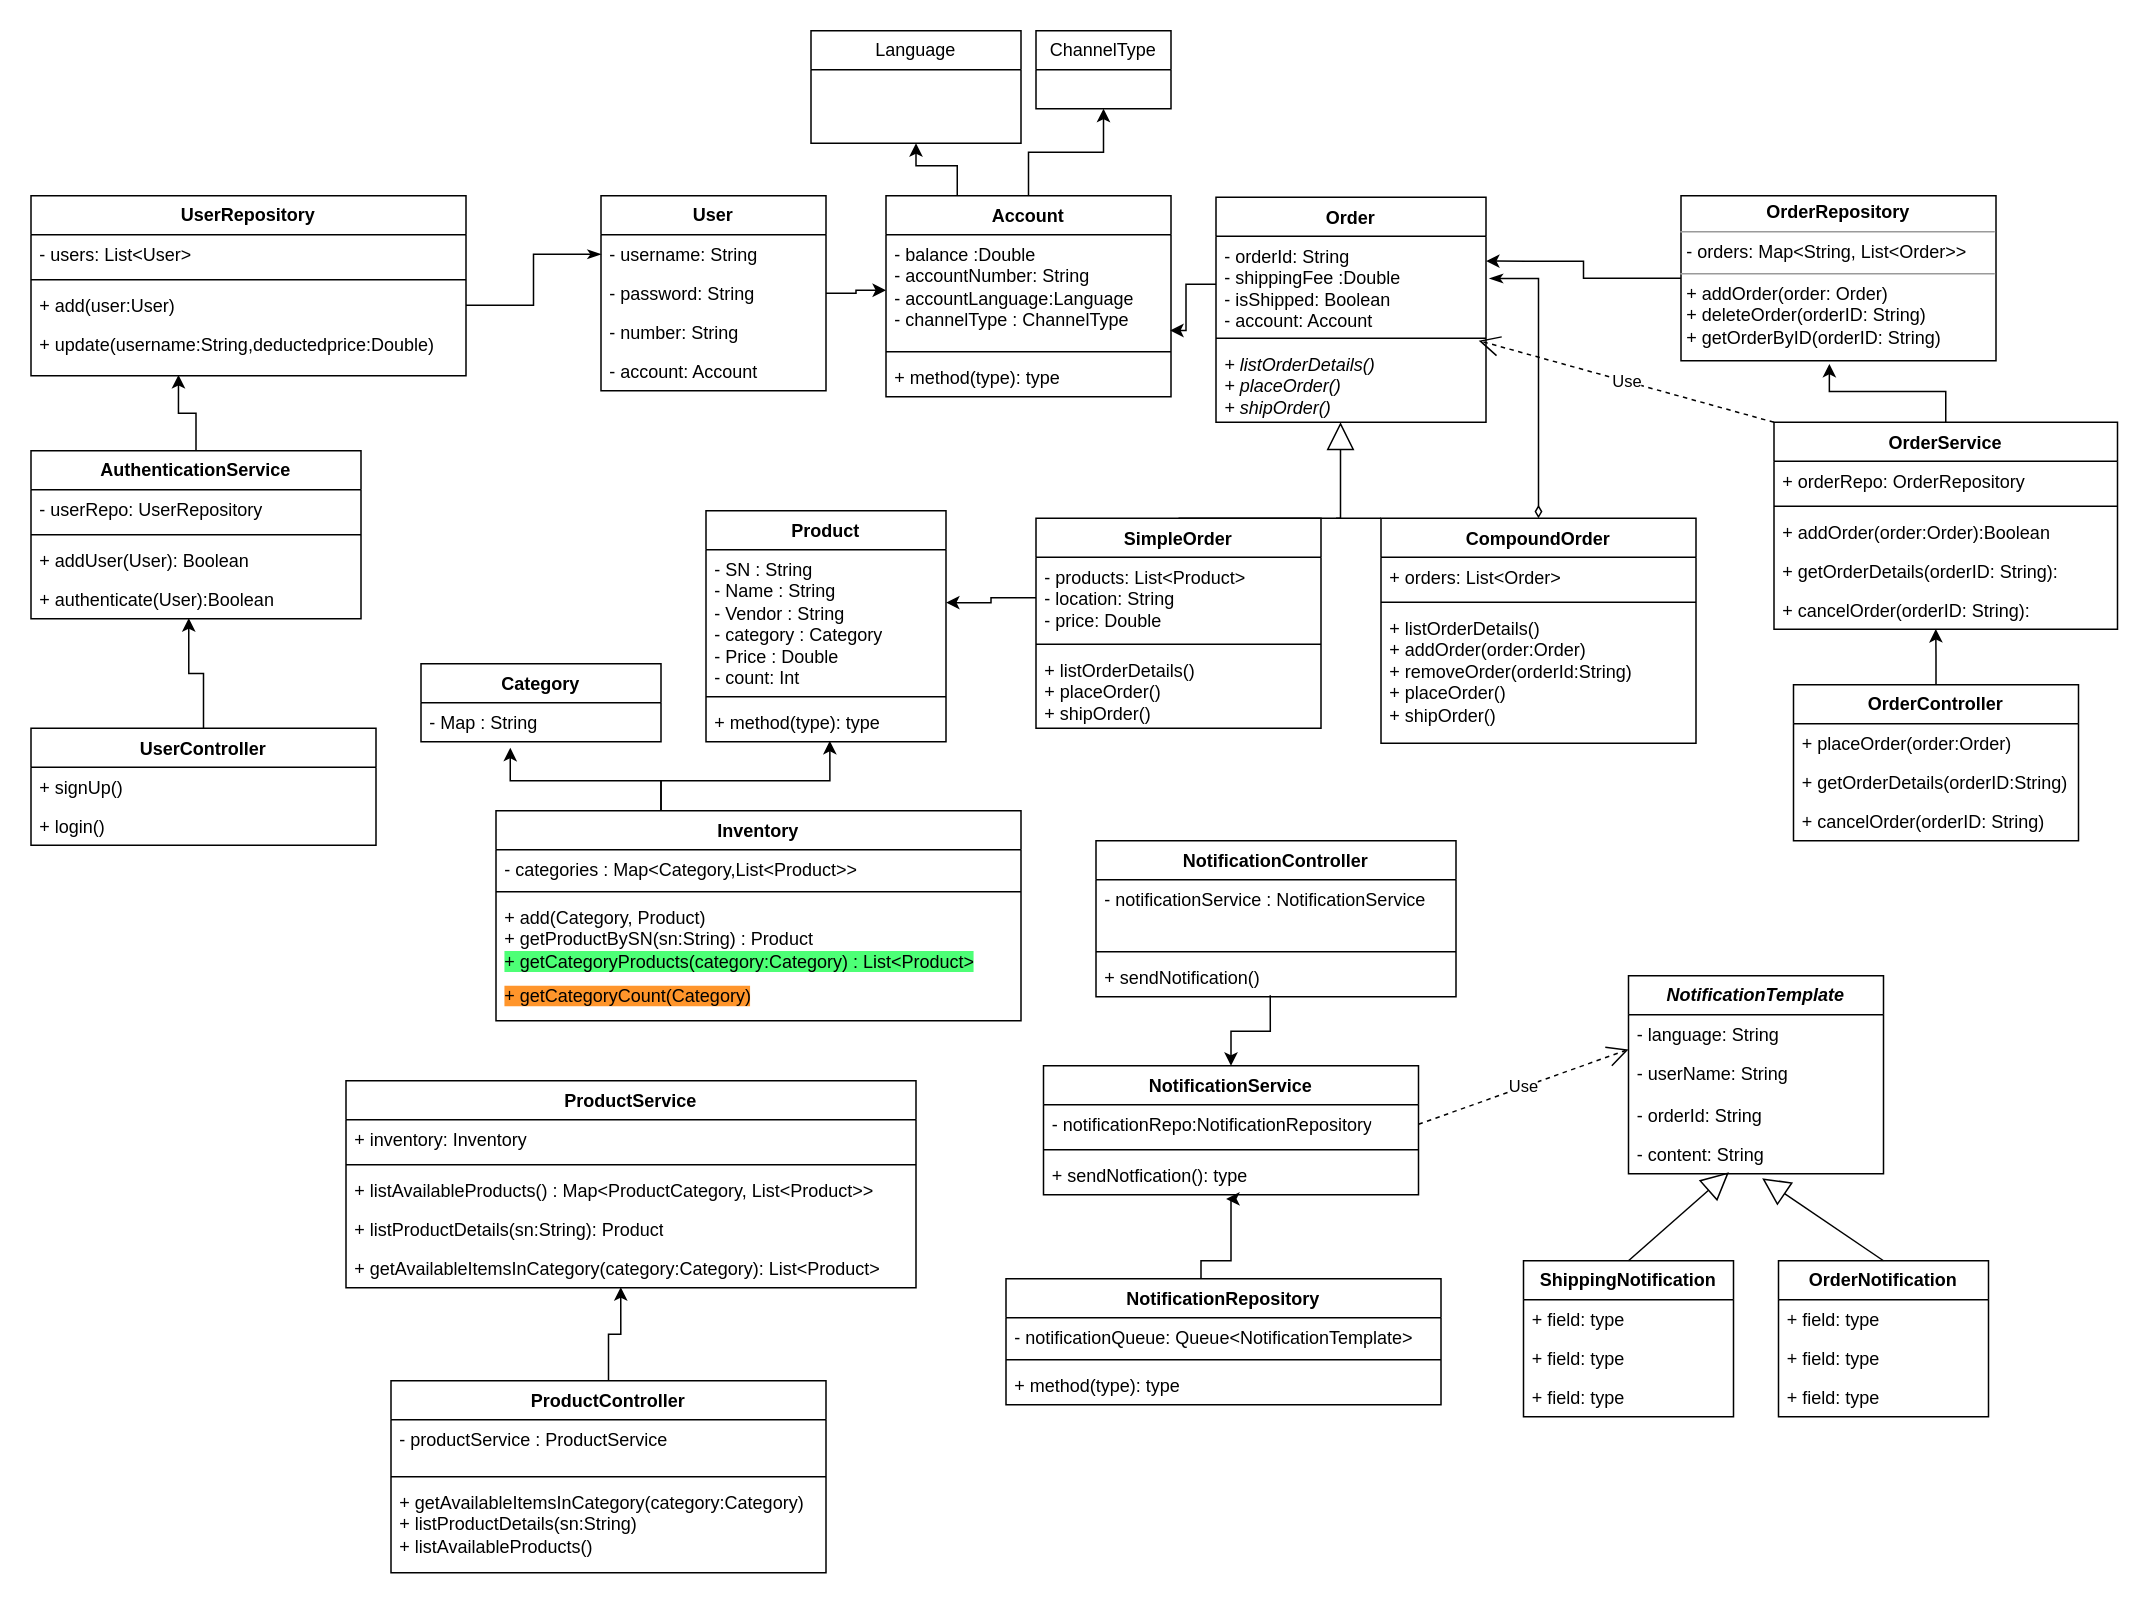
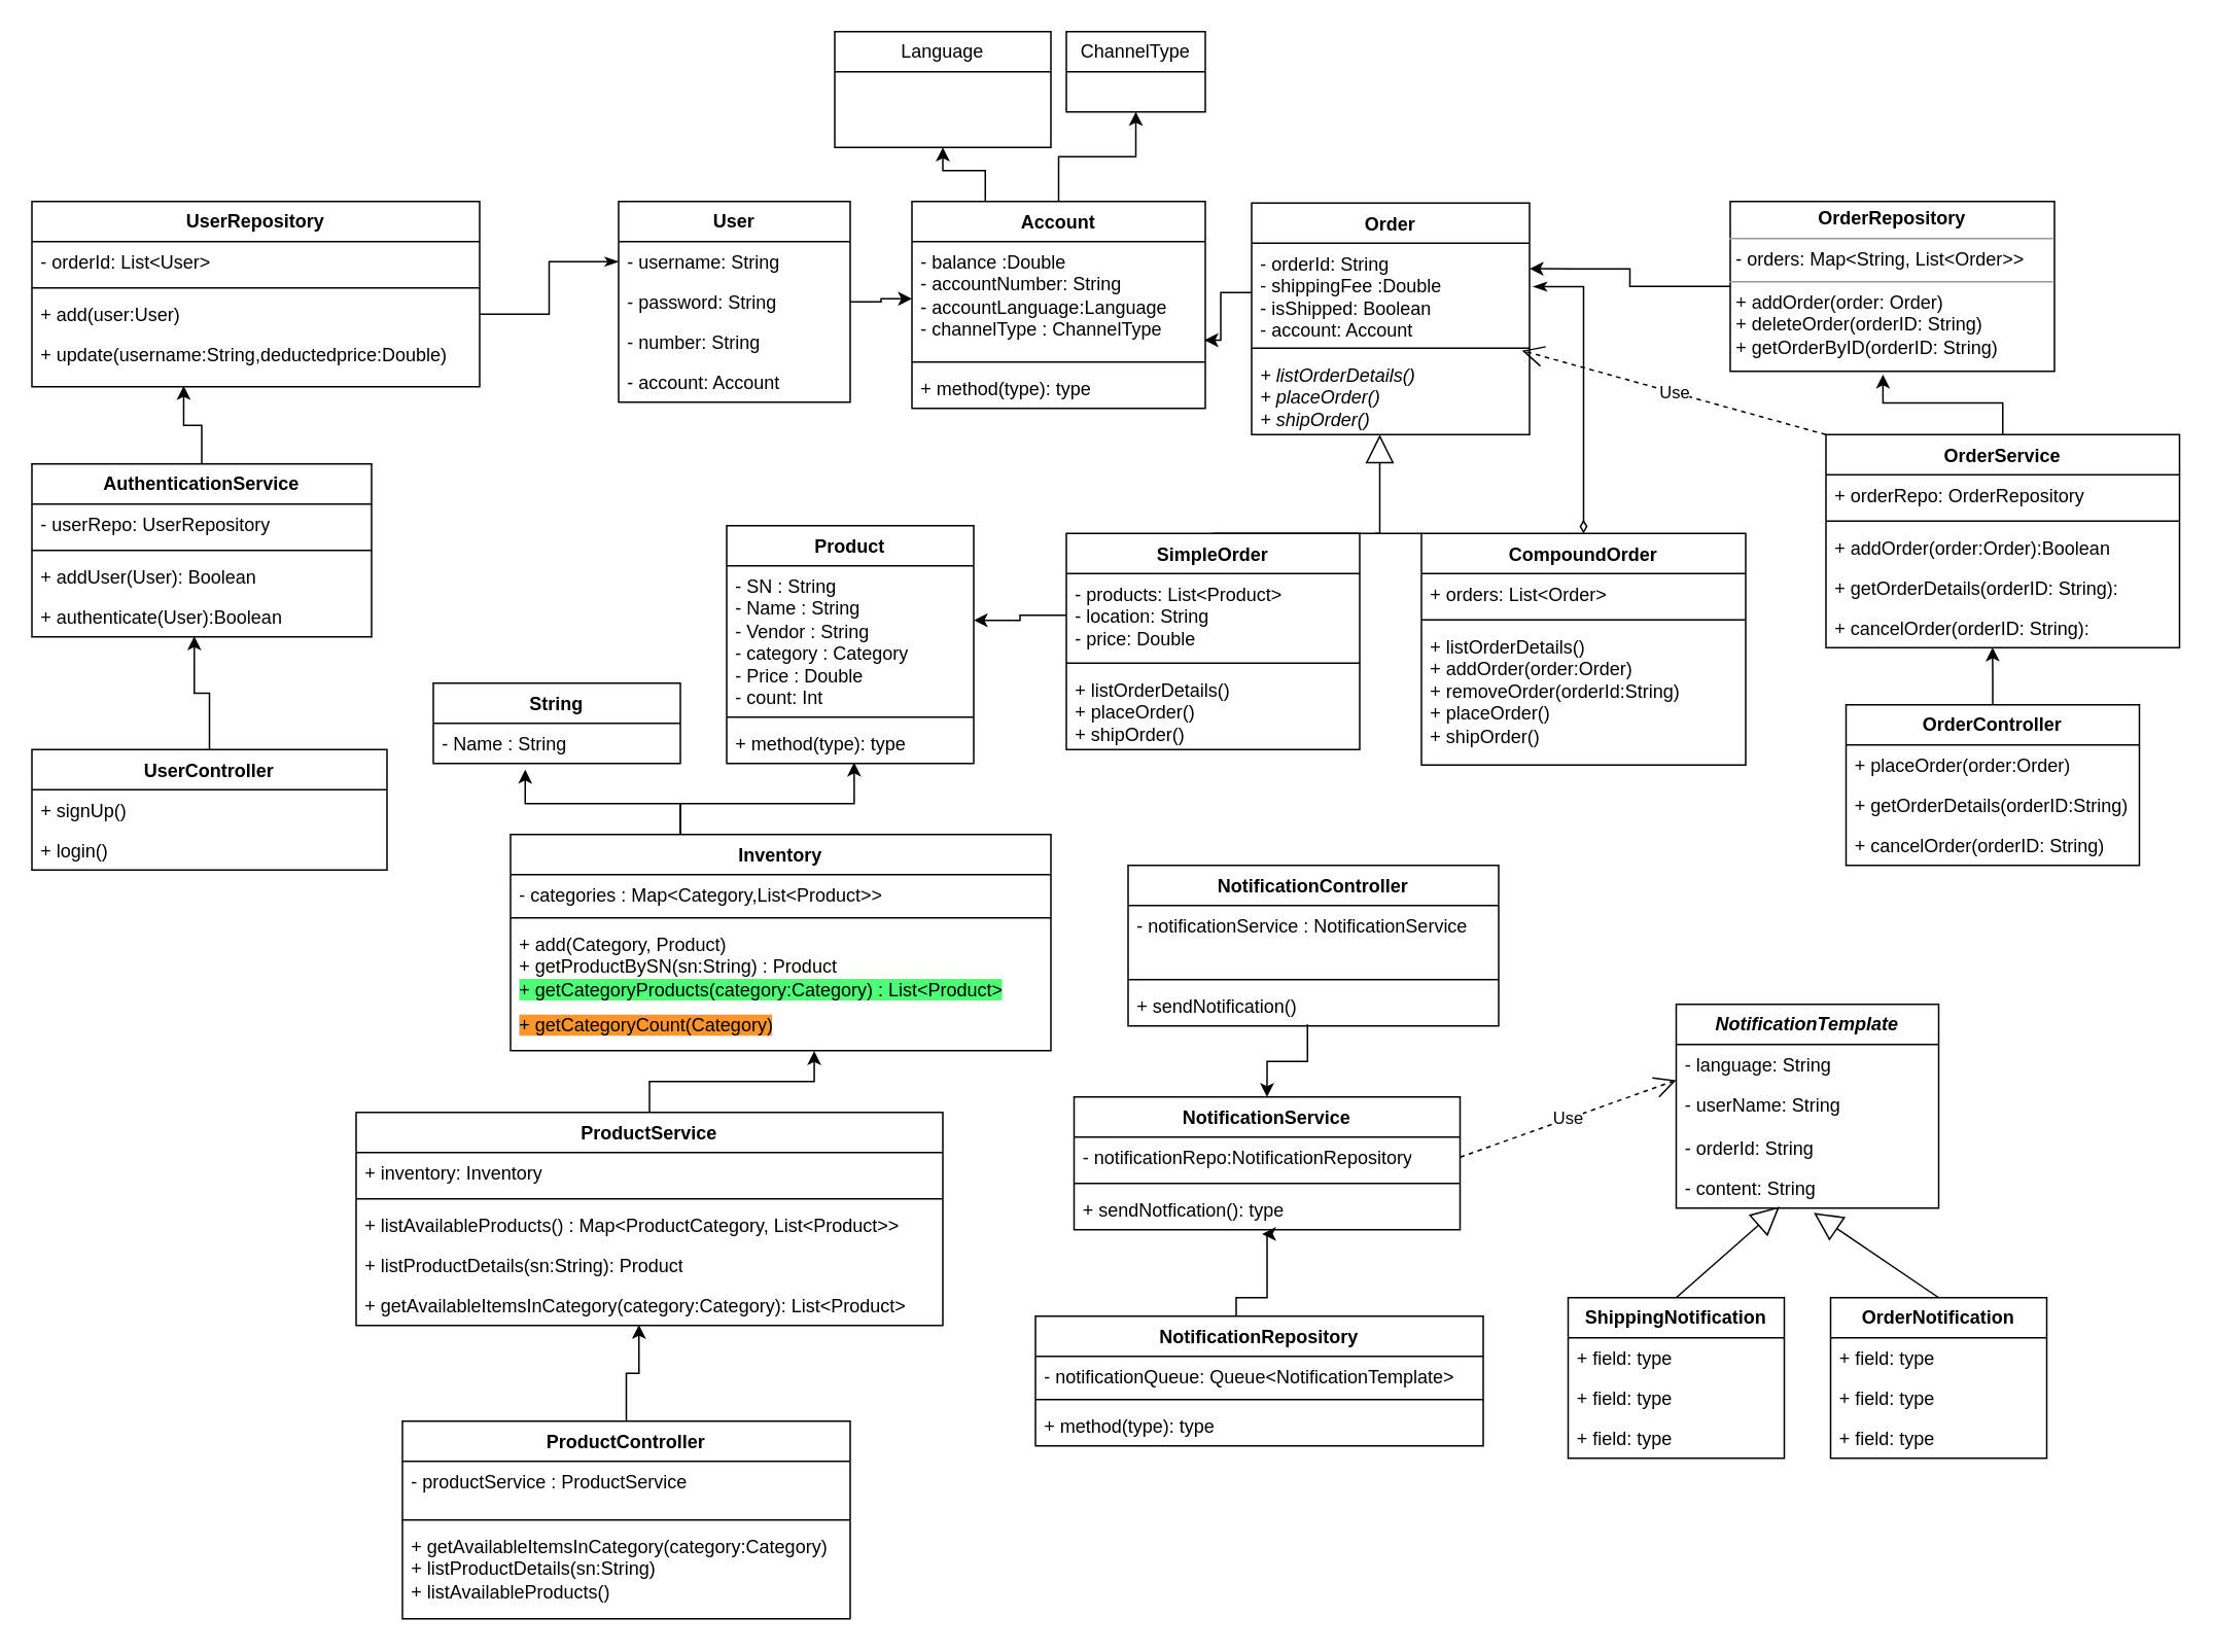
- <mxCell id="50" value="- users: List&amp;lt;User&amp;gt;" style="text;strokeColor=none;fillColor=none;align=left;verticalAlign=top;spacingLeft=4;spacingRight=4;overflow=hidden;rotatable=0;points=[[0,0.5],[1,0.5]];portConstraint=eastwest;whiteSpace=wrap;html=1;" parent="49" vertex="1"><mxGeometry y="26" width="290" height="26" as="geometry" /></mxCell>
+ <mxCell id="50" value="- orderId: List&amp;lt;User&amp;gt;" style="text;strokeColor=none;fillColor=none;align=left;verticalAlign=top;spacingLeft=4;spacingRight=4;overflow=hidden;rotatable=0;points=[[0,0.5],[1,0.5]];portConstraint=eastwest;whiteSpace=wrap;html=1;" parent="49" vertex="1"><mxGeometry y="26" width="290" height="26" as="geometry" /></mxCell>
- <mxCell id="41" value="Category" style="swimlane;fontStyle=1;align=center;verticalAlign=top;childLayout=stackLayout;horizontal=1;startSize=26;horizontalStack=0;resizeParent=1;resizeParentMax=0;resizeLast=0;collapsible=1;marginBottom=0;whiteSpace=wrap;html=1;" parent="1" vertex="1"><mxGeometry x="280" y="442" width="160" height="52" as="geometry" /></mxCell>
+ <mxCell id="41" value="String" style="swimlane;fontStyle=1;align=center;verticalAlign=top;childLayout=stackLayout;horizontal=1;startSize=26;horizontalStack=0;resizeParent=1;resizeParentMax=0;resizeLast=0;collapsible=1;marginBottom=0;whiteSpace=wrap;html=1;" parent="1" vertex="1"><mxGeometry x="280" y="442" width="160" height="52" as="geometry" /></mxCell>
- <mxCell id="42" value="- Map : String" style="text;strokeColor=none;fillColor=none;align=left;verticalAlign=top;spacingLeft=4;spacingRight=4;overflow=hidden;rotatable=0;points=[[0,0.5],[1,0.5]];portConstraint=eastwest;whiteSpace=wrap;html=1;" parent="41" vertex="1"><mxGeometry y="26" width="160" height="26" as="geometry" /></mxCell>
+ <mxCell id="42" value="- Name : String" style="text;strokeColor=none;fillColor=none;align=left;verticalAlign=top;spacingLeft=4;spacingRight=4;overflow=hidden;rotatable=0;points=[[0,0.5],[1,0.5]];portConstraint=eastwest;whiteSpace=wrap;html=1;" parent="41" vertex="1"><mxGeometry y="26" width="160" height="26" as="geometry" /></mxCell>
+ <mxCell id="79" style="edgeStyle=orthogonalEdgeStyle;rounded=0;orthogonalLoop=1;jettySize=auto;html=1;entryX=0.562;entryY=1.011;entryDx=0;entryDy=0;entryPerimeter=0;exitX=0.5;exitY=0;exitDx=0;exitDy=0;" parent="1" source="73" target="7" edge="1"><mxGeometry relative="1" as="geometry" /></mxCell>
